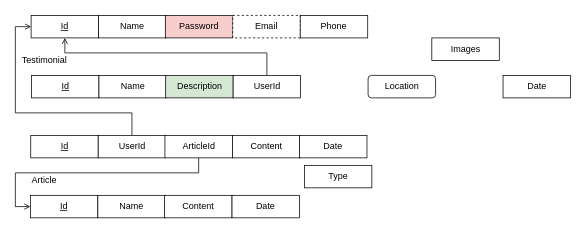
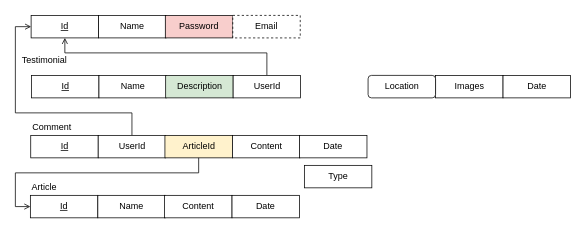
- <mxCell id="8" value="Phone" style="rounded=0;whiteSpace=wrap;html=1;" parent="1" vertex="1"><mxGeometry x="400" y="20" width="90" height="30" as="geometry" /></mxCell>
- <mxCell id="14" value="Images" style="rounded=0;whiteSpace=wrap;html=1;" parent="1" vertex="1"><mxGeometry x="575.5" y="50" width="90" height="30" as="geometry" /></mxCell>
+ <mxCell id="14" value="Images" style="rounded=0;whiteSpace=wrap;html=1;" parent="1" vertex="1"><mxGeometry x="580.5" y="100" width="90" height="30" as="geometry" /></mxCell>
+ <mxCell id="17" value="Comment" style="text;html=1;strokeColor=none;fillColor=none;align=left;verticalAlign=middle;whiteSpace=wrap;rounded=0;" parent="1" vertex="1"><mxGeometry x="40.5" y="160" width="90" height="20" as="geometry" /></mxCell>
- <mxCell id="19" value="ArticleId" style="rounded=0;whiteSpace=wrap;html=1;" parent="1" vertex="1"><mxGeometry x="219.5" y="180" width="90" height="30" as="geometry" /></mxCell>
+ <mxCell id="19" value="ArticleId" style="rounded=0;whiteSpace=wrap;html=1;fillColor=#fff2cc;" parent="1" vertex="1"><mxGeometry x="219.5" y="180" width="90" height="30" as="geometry" /></mxCell>
- <mxCell id="23" value="Article" style="text;html=1;strokeColor=none;fillColor=none;align=left;verticalAlign=middle;whiteSpace=wrap;rounded=0;" parent="1" vertex="1"><mxGeometry x="40" y="230" width="90" height="20" as="geometry" /></mxCell>
+ <mxCell id="23" value="Article" style="text;html=1;strokeColor=none;fillColor=none;align=left;verticalAlign=middle;whiteSpace=wrap;rounded=0;" parent="1" vertex="1"><mxGeometry x="40" y="240" width="90" height="20" as="geometry" /></mxCell>
